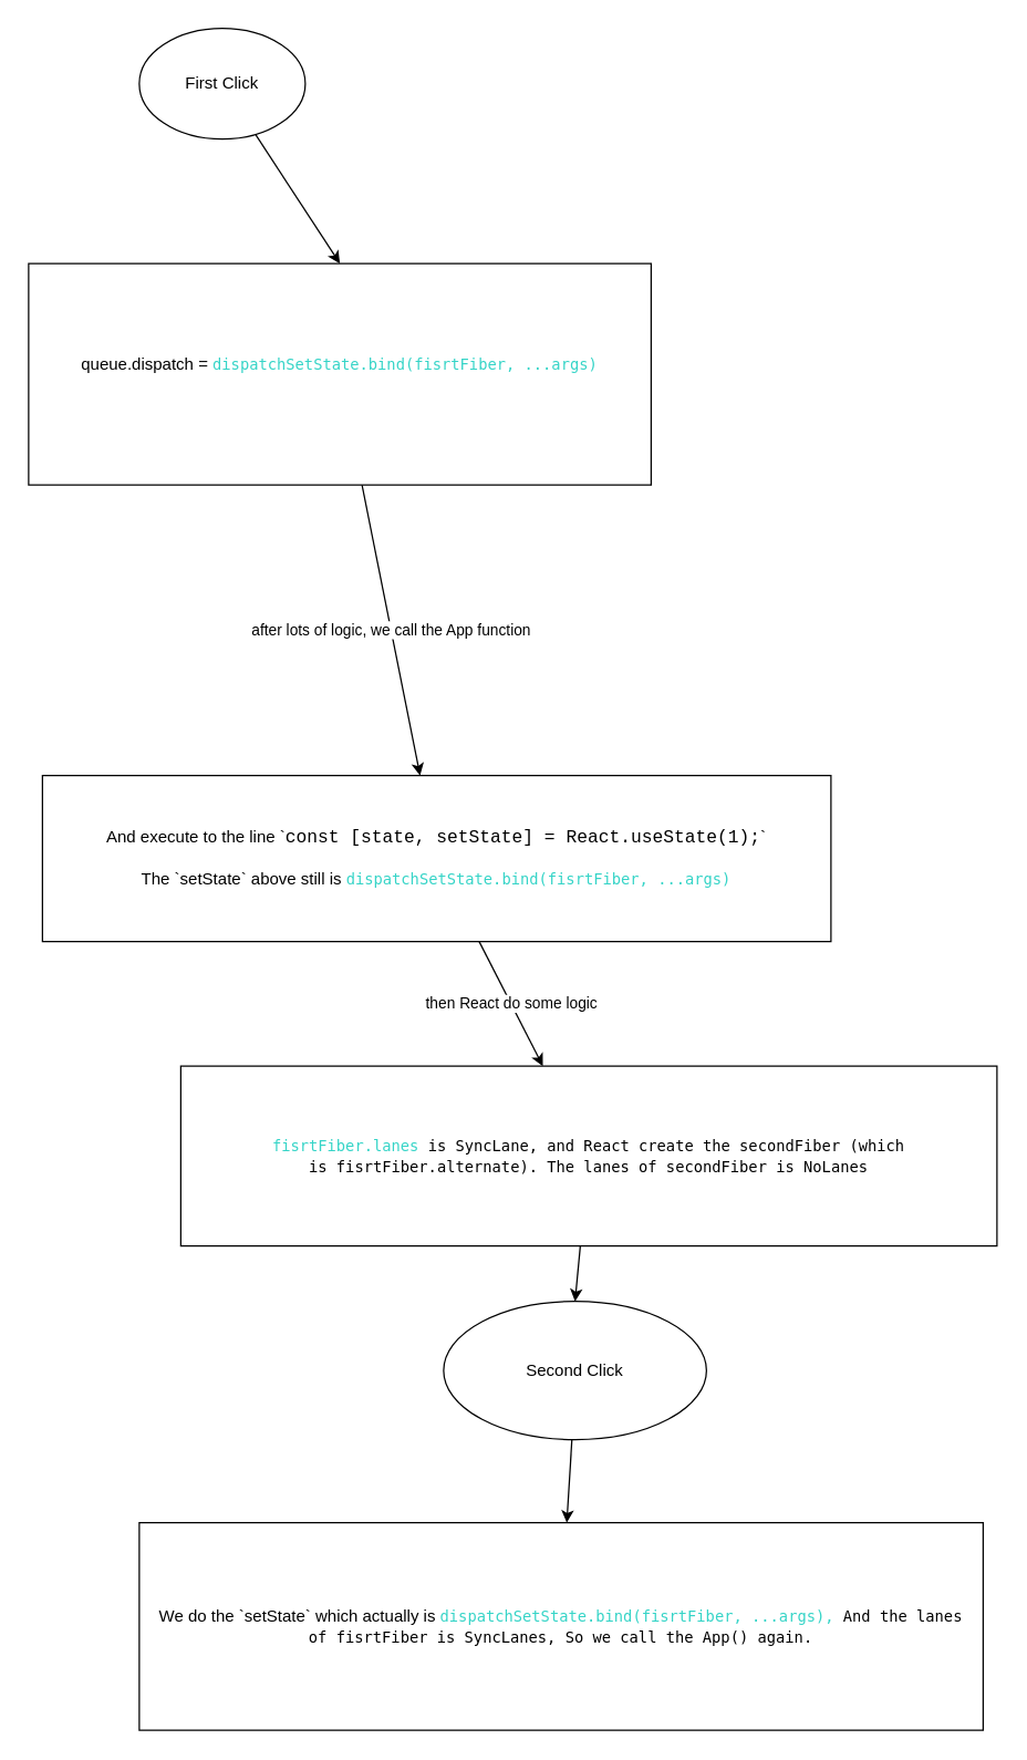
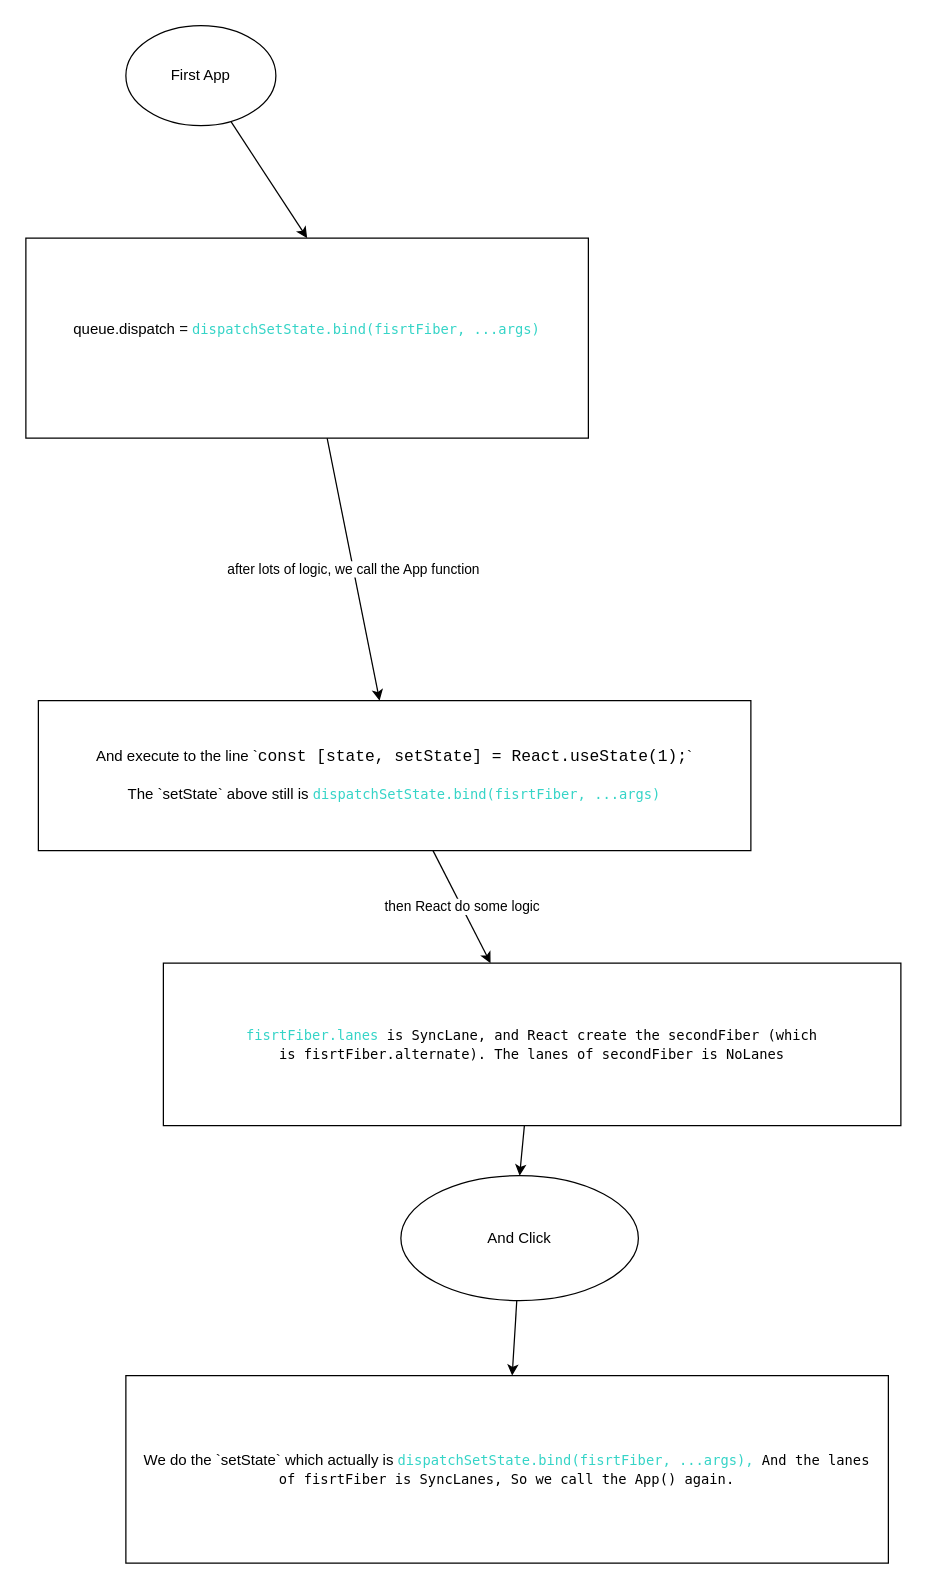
- <mxCell id="3" value="First Click" style="ellipse;whiteSpace=wrap;html=1;" vertex="1" parent="1"><mxGeometry x="100" y="20" width="120" height="80" as="geometry" /></mxCell>
+ <mxCell id="3" value="First App" style="ellipse;whiteSpace=wrap;html=1;" vertex="1" parent="1"><mxGeometry x="100" y="20" width="120" height="80" as="geometry" /></mxCell>
- <mxCell id="11" value="Second Click" style="ellipse;whiteSpace=wrap;html=1;labelBackgroundColor=none;fontColor=#000000;" vertex="1" parent="1"><mxGeometry x="320" y="940" width="190" height="100" as="geometry" /></mxCell>
+ <mxCell id="11" value="And Click" style="ellipse;whiteSpace=wrap;html=1;labelBackgroundColor=none;fontColor=#000000;" vertex="1" parent="1"><mxGeometry x="320" y="940" width="190" height="100" as="geometry" /></mxCell>
